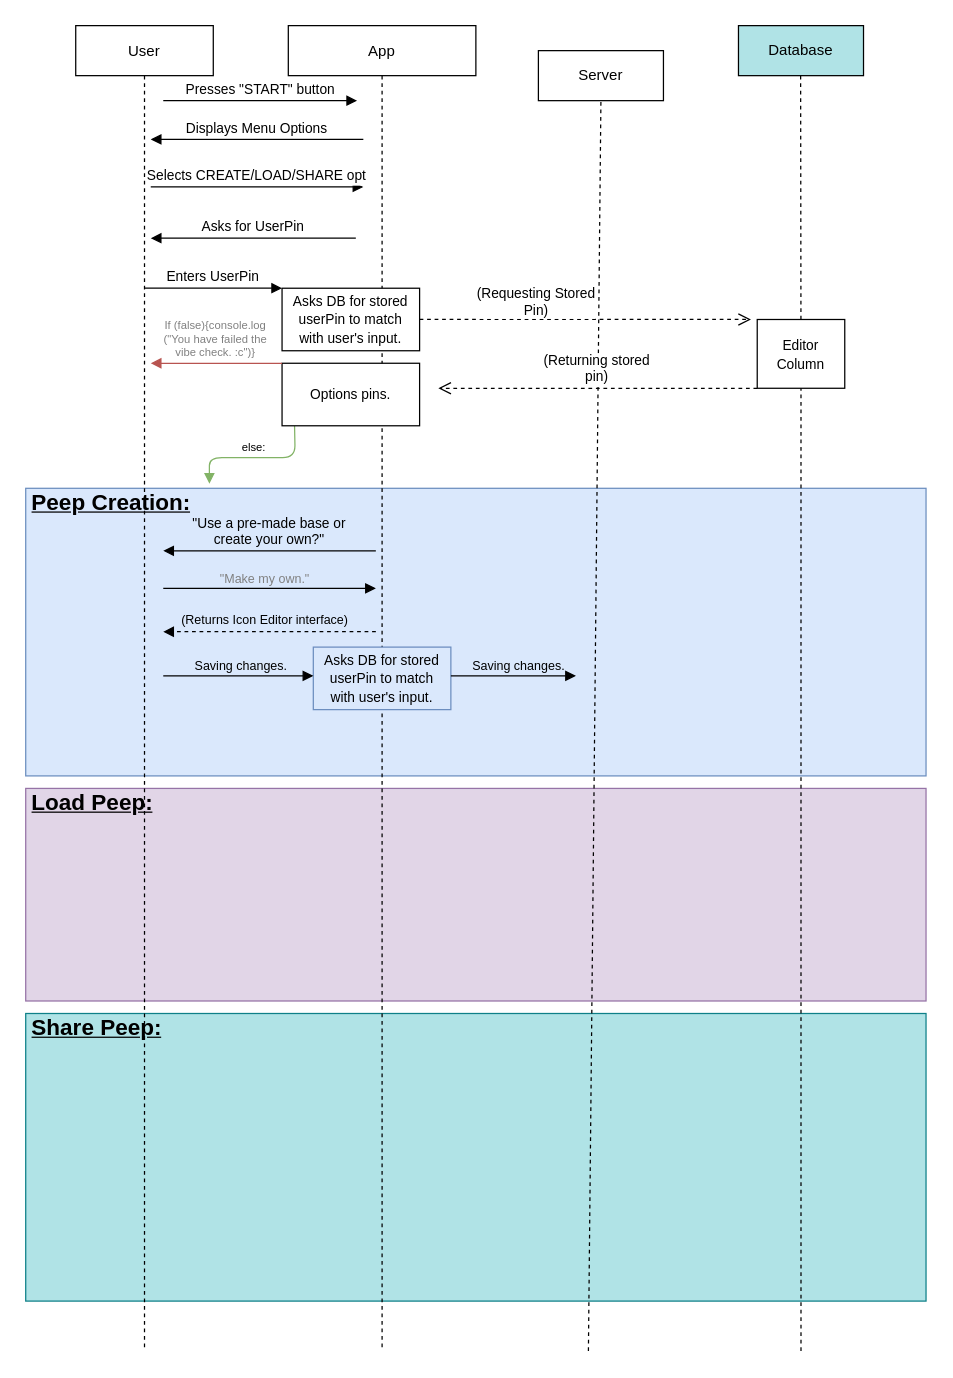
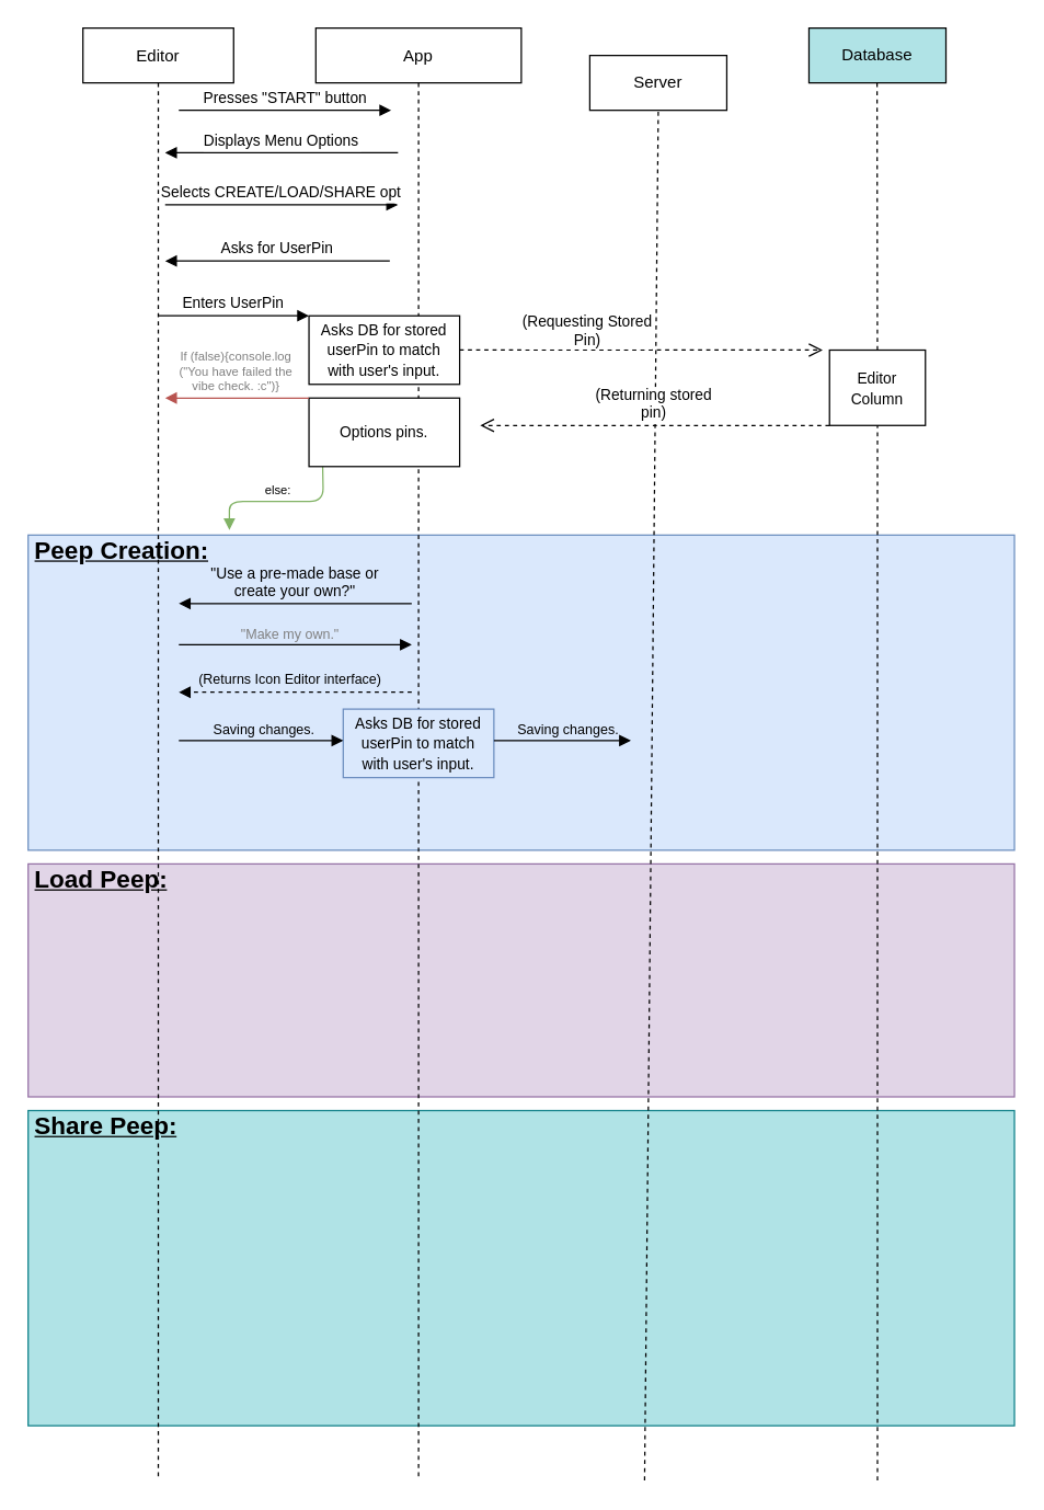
- <mxCell id="5" value="User" style="shape=umlLifeline;perimeter=lifelinePerimeter;container=1;collapsible=0;recursiveResize=0;rounded=0;shadow=0;strokeWidth=1;" parent="1" vertex="1"><mxGeometry x="60" y="20" width="110" height="1060" as="geometry" /></mxCell>
+ <mxCell id="5" value="Editor" style="shape=umlLifeline;perimeter=lifelinePerimeter;container=1;collapsible=0;recursiveResize=0;rounded=0;shadow=0;strokeWidth=1;" parent="1" vertex="1"><mxGeometry x="60" y="20" width="110" height="1060" as="geometry" /></mxCell>
